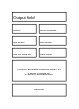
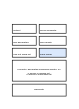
- <mxCell id="3" value="&lt;font style=&quot;font-size: 7px;&quot;&gt;Output field&lt;/font&gt;" style="rounded=0;whiteSpace=wrap;html=1;align=left;" vertex="1" parent="1"><mxGeometry x="20" y="20" width="90" height="15" as="geometry" /></mxCell>
- <mxCell id="6" value="&lt;font style=&quot;font-size: 4px;&quot;&gt;Min length&lt;/font&gt;" style="rounded=0;whiteSpace=wrap;html=1;align=left;" vertex="1" parent="1"><mxGeometry x="20" y="60" width="40" height="15" as="geometry" /></mxCell>
+ <mxCell id="6" value="&lt;font style=&quot;font-size: 4px;&quot;&gt;Min generated&lt;/font&gt;" style="rounded=0;whiteSpace=wrap;html=1;align=left;" vertex="1" parent="1"><mxGeometry x="20" y="60" width="40" height="15" as="geometry" /></mxCell>
- <mxCell id="10" value="&lt;font style=&quot;font-size: 4px;&quot;&gt;Dark Mode&lt;/font&gt;" style="rounded=0;whiteSpace=wrap;html=1;align=left;" vertex="1" parent="1"><mxGeometry x="65" y="80" width="45" height="15" as="geometry" /></mxCell>
+ <mxCell id="10" value="&lt;font style=&quot;font-size: 4px;&quot;&gt;Dark Mode&lt;/font&gt;" style="rounded=0;whiteSpace=wrap;html=1;align=left;fillColor=#dae8fc;" vertex="1" parent="1"><mxGeometry x="65" y="80" width="45" height="15" as="geometry" /></mxCell>
- <mxCell id="8" value="&lt;p style=&quot;line-height: 0%;&quot;&gt;&lt;span style=&quot;font-size: 4px;&quot;&gt;Currently generated password length: 22&lt;br&gt;&lt;br&gt;&lt;/span&gt;&lt;span style=&quot;font-size: 4px;&quot;&gt;X words in simple list,&lt;/span&gt;&lt;br style=&quot;font-size: 4px;&quot;&gt;&lt;span style=&quot;font-size: 4px;&quot;&gt;X words in extended word&lt;/span&gt;&lt;span style=&quot;font-size: 4px;&quot;&gt;&lt;br&gt;&lt;/span&gt;&lt;/p&gt;" style="rounded=0;whiteSpace=wrap;html=1;align=center;verticalAlign=middle;horizontal=1;spacing=2;" vertex="1" parent="1"><mxGeometry x="20" y="100" width="90" height="35" as="geometry" /></mxCell>
+ <mxCell id="8" value="&lt;p style=&quot;line-height: 0%;&quot;&gt;&lt;span style=&quot;font-size: 4px;&quot;&gt;Currently generated password length: 22&lt;br&gt;&lt;br&gt;&lt;/span&gt;&lt;span style=&quot;font-size: 4px;&quot;&gt;X words in simple list,&lt;/span&gt;&lt;br style=&quot;font-size: 4px;&quot;&gt;&lt;span style=&quot;font-size: 4px;&quot;&gt;X words in extended list&lt;/span&gt;&lt;span style=&quot;font-size: 4px;&quot;&gt;&lt;br&gt;&lt;/span&gt;&lt;/p&gt;" style="rounded=0;whiteSpace=wrap;html=1;align=center;verticalAlign=middle;horizontal=1;spacing=2;" vertex="1" parent="1"><mxGeometry x="20" y="100" width="90" height="35" as="geometry" /></mxCell>
